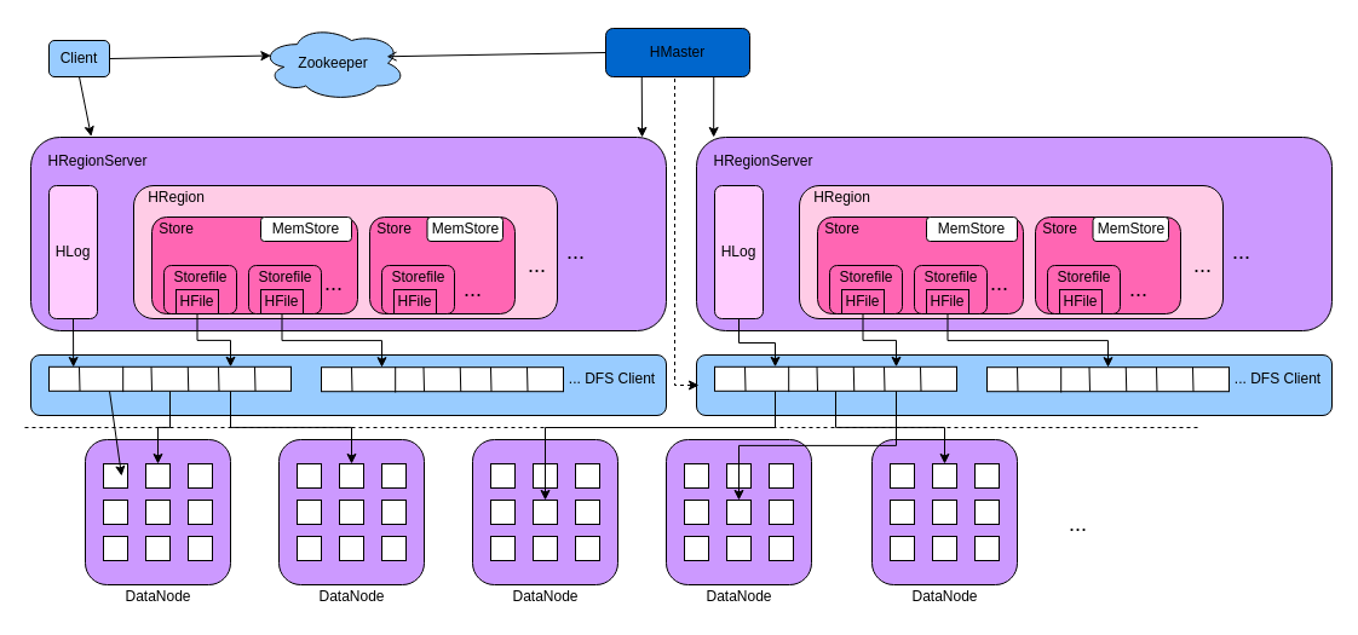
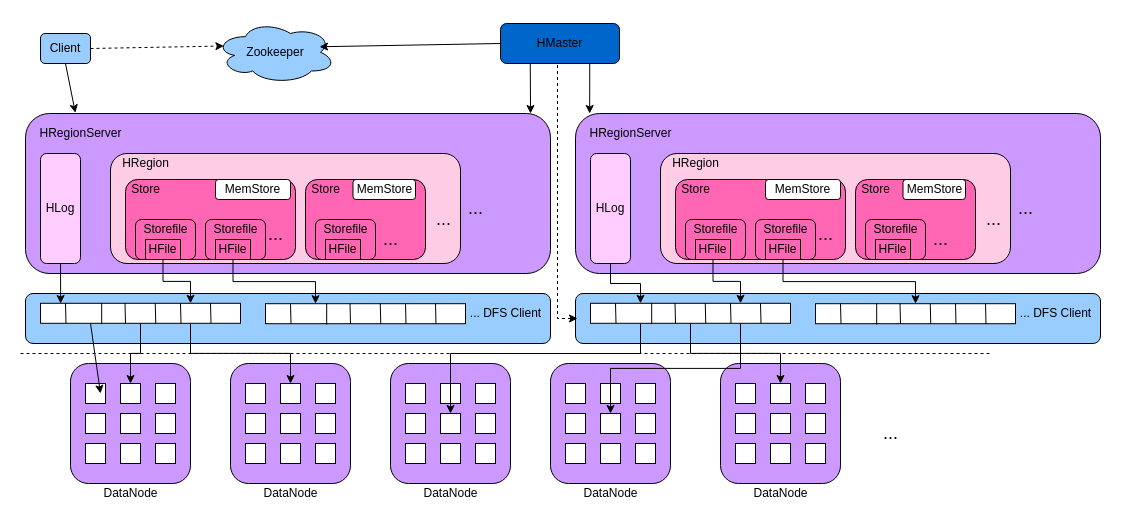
- <mxCell id="151" style="rounded=0;orthogonalLoop=1;jettySize=auto;html=1;exitX=1;exitY=0.5;exitDx=0;exitDy=0;entryX=0.07;entryY=0.4;entryDx=0;entryDy=0;entryPerimeter=0;" edge="1" parent="1" source="153" target="154"><mxGeometry relative="1" as="geometry" /></mxCell>
+ <mxCell id="151" style="rounded=0;orthogonalLoop=1;jettySize=auto;html=1;exitX=1;exitY=0.5;exitDx=0;exitDy=0;entryX=0.07;entryY=0.4;entryDx=0;entryDy=0;entryPerimeter=0;dashed=1;" edge="1" parent="1" source="153" target="154"><mxGeometry relative="1" as="geometry" /></mxCell>
- <mxCell id="158" style="rounded=0;orthogonalLoop=1;jettySize=auto;html=1;exitX=0;exitY=0.5;exitDx=0;exitDy=0;entryX=0.867;entryY=0.412;entryDx=0;entryDy=0;entryPerimeter=0;endArrow=open;" edge="1" parent="1" source="159" target="154"><mxGeometry relative="1" as="geometry" /></mxCell>
+ <mxCell id="158" style="rounded=0;orthogonalLoop=1;jettySize=auto;html=1;exitX=0;exitY=0.5;exitDx=0;exitDy=0;entryX=0.867;entryY=0.412;entryDx=0;entryDy=0;entryPerimeter=0;" edge="1" parent="1" source="159" target="154"><mxGeometry relative="1" as="geometry" /></mxCell>
